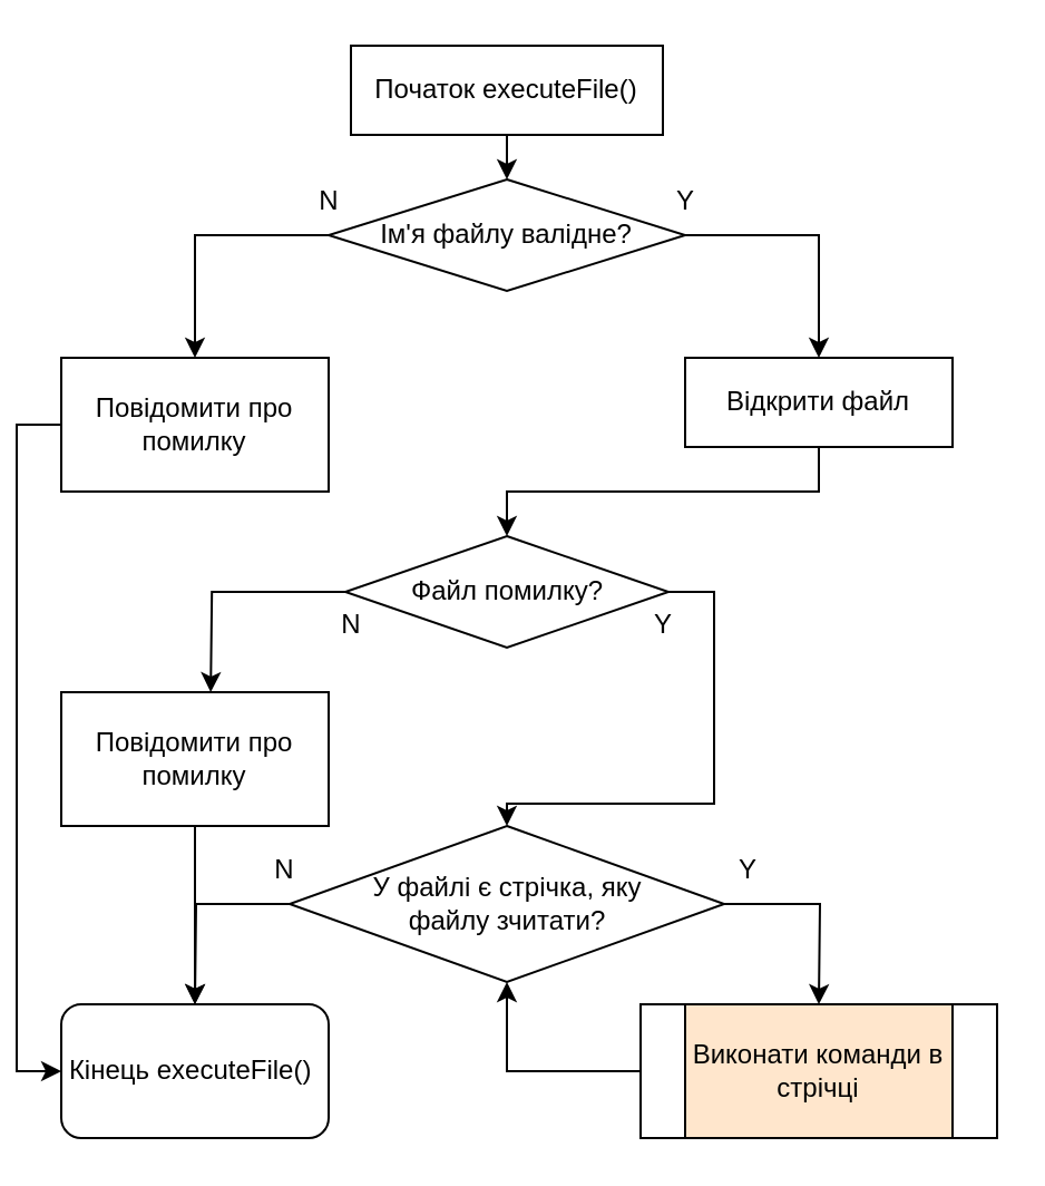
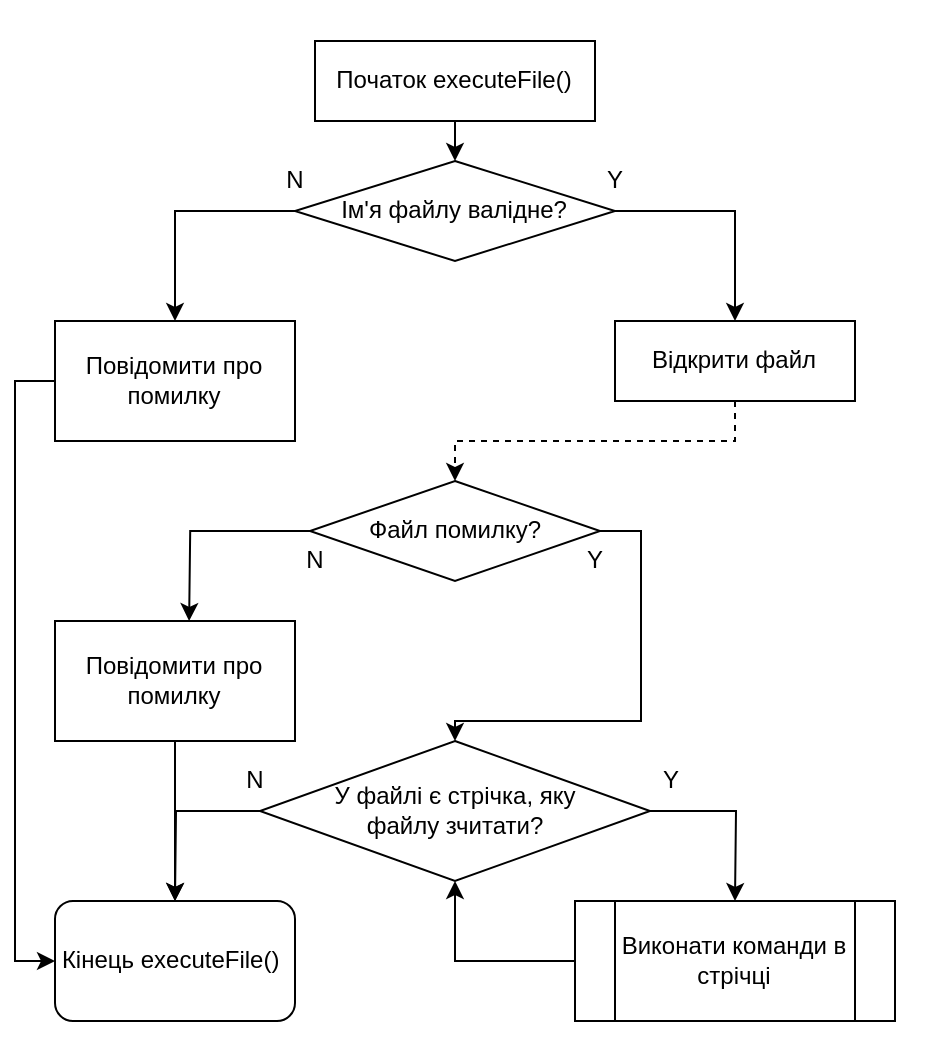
- <mxCell id="11" style="edgeStyle=orthogonalEdgeStyle;rounded=0;orthogonalLoop=1;jettySize=auto;html=1;exitX=0.5;exitY=1;exitDx=0;exitDy=0;entryX=0.5;entryY=0;entryDx=0;entryDy=0;" edge="1" parent="1" source="12" target="17"><mxGeometry relative="1" as="geometry" /></mxCell>
+ <mxCell id="11" style="edgeStyle=orthogonalEdgeStyle;rounded=0;orthogonalLoop=1;jettySize=auto;html=1;exitX=0.5;exitY=1;exitDx=0;exitDy=0;entryX=0.5;entryY=0;entryDx=0;entryDy=0;dashed=1;" edge="1" parent="1" source="12" target="17"><mxGeometry relative="1" as="geometry" /></mxCell>
- <mxCell id="27" value="Виконати команди в стрічці" style="rounded=0;whiteSpace=wrap;html=1;fillColor=#ffe6cc;" vertex="1" parent="1"><mxGeometry x="300" y="450" width="120" height="60" as="geometry" /></mxCell>
+ <mxCell id="27" value="Виконати команди в стрічці" style="rounded=0;whiteSpace=wrap;html=1;" vertex="1" parent="1"><mxGeometry x="300" y="450" width="120" height="60" as="geometry" /></mxCell>
